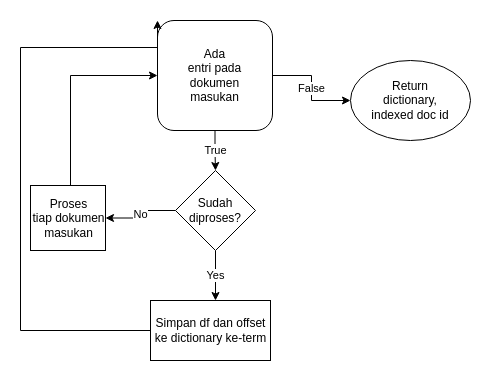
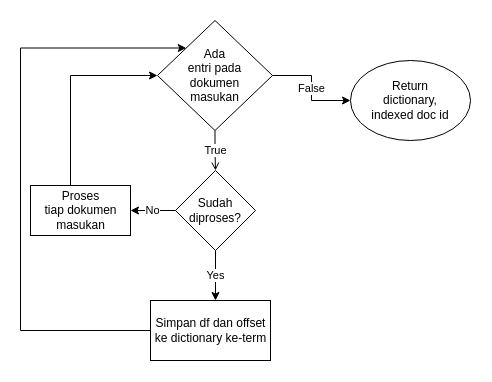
- <mxCell id="4" value="Ada&lt;br&gt;entri pada&lt;br&gt;dokumen&lt;br&gt;masukan" style="whiteSpace=wrap;html=1;rounded=1;" vertex="1" parent="1"><mxGeometry x="157" y="20" width="115" height="110" as="geometry" /></mxCell>
+ <mxCell id="4" value="Ada&lt;br&gt;entri pada&lt;br&gt;dokumen&lt;br&gt;masukan" style="rhombus;whiteSpace=wrap;html=1;" vertex="1" parent="1"><mxGeometry x="157" y="20" width="115" height="110" as="geometry" /></mxCell>
- <mxCell id="3" value="True" style="edgeStyle=orthogonalEdgeStyle;rounded=0;orthogonalLoop=1;jettySize=auto;html=1;" edge="1" parent="1" source="4" target="7"><mxGeometry relative="1" as="geometry" /></mxCell>
+ <mxCell id="3" value="True" style="edgeStyle=orthogonalEdgeStyle;rounded=0;orthogonalLoop=1;jettySize=auto;html=1;endArrow=open;" edge="1" parent="1" source="4" target="7"><mxGeometry relative="1" as="geometry" /></mxCell>
- <mxCell id="10" value="Proses&lt;br&gt;tiap dokumen&lt;br&gt;masukan" style="html=1;dashed=0;whitespace=wrap;" vertex="1" parent="1"><mxGeometry x="30" y="185" width="75" height="65" as="geometry" /></mxCell>
+ <mxCell id="10" value="Proses&lt;br&gt;tiap dokumen&lt;br&gt;masukan" style="html=1;dashed=0;whitespace=wrap;" vertex="1" parent="1"><mxGeometry x="30" y="185" width="100" height="50" as="geometry" /></mxCell>
